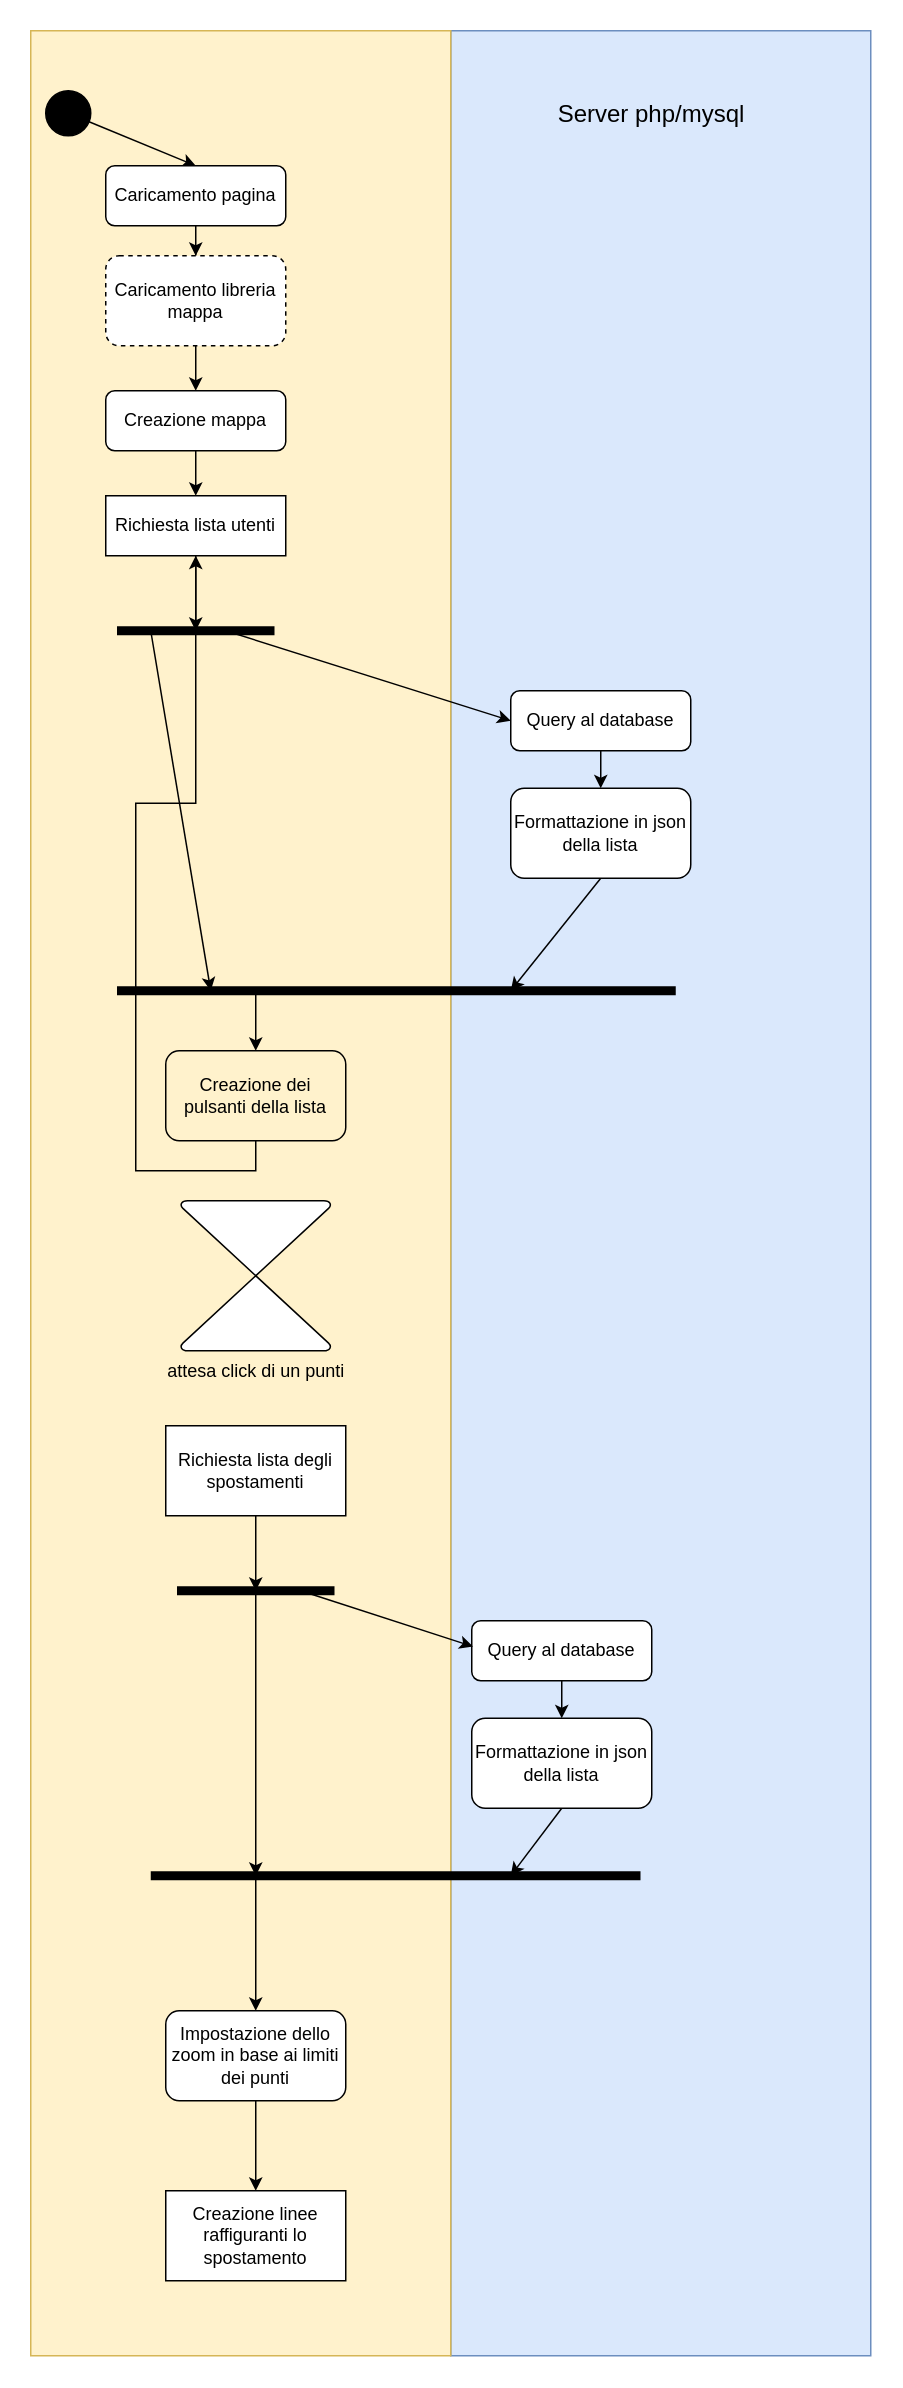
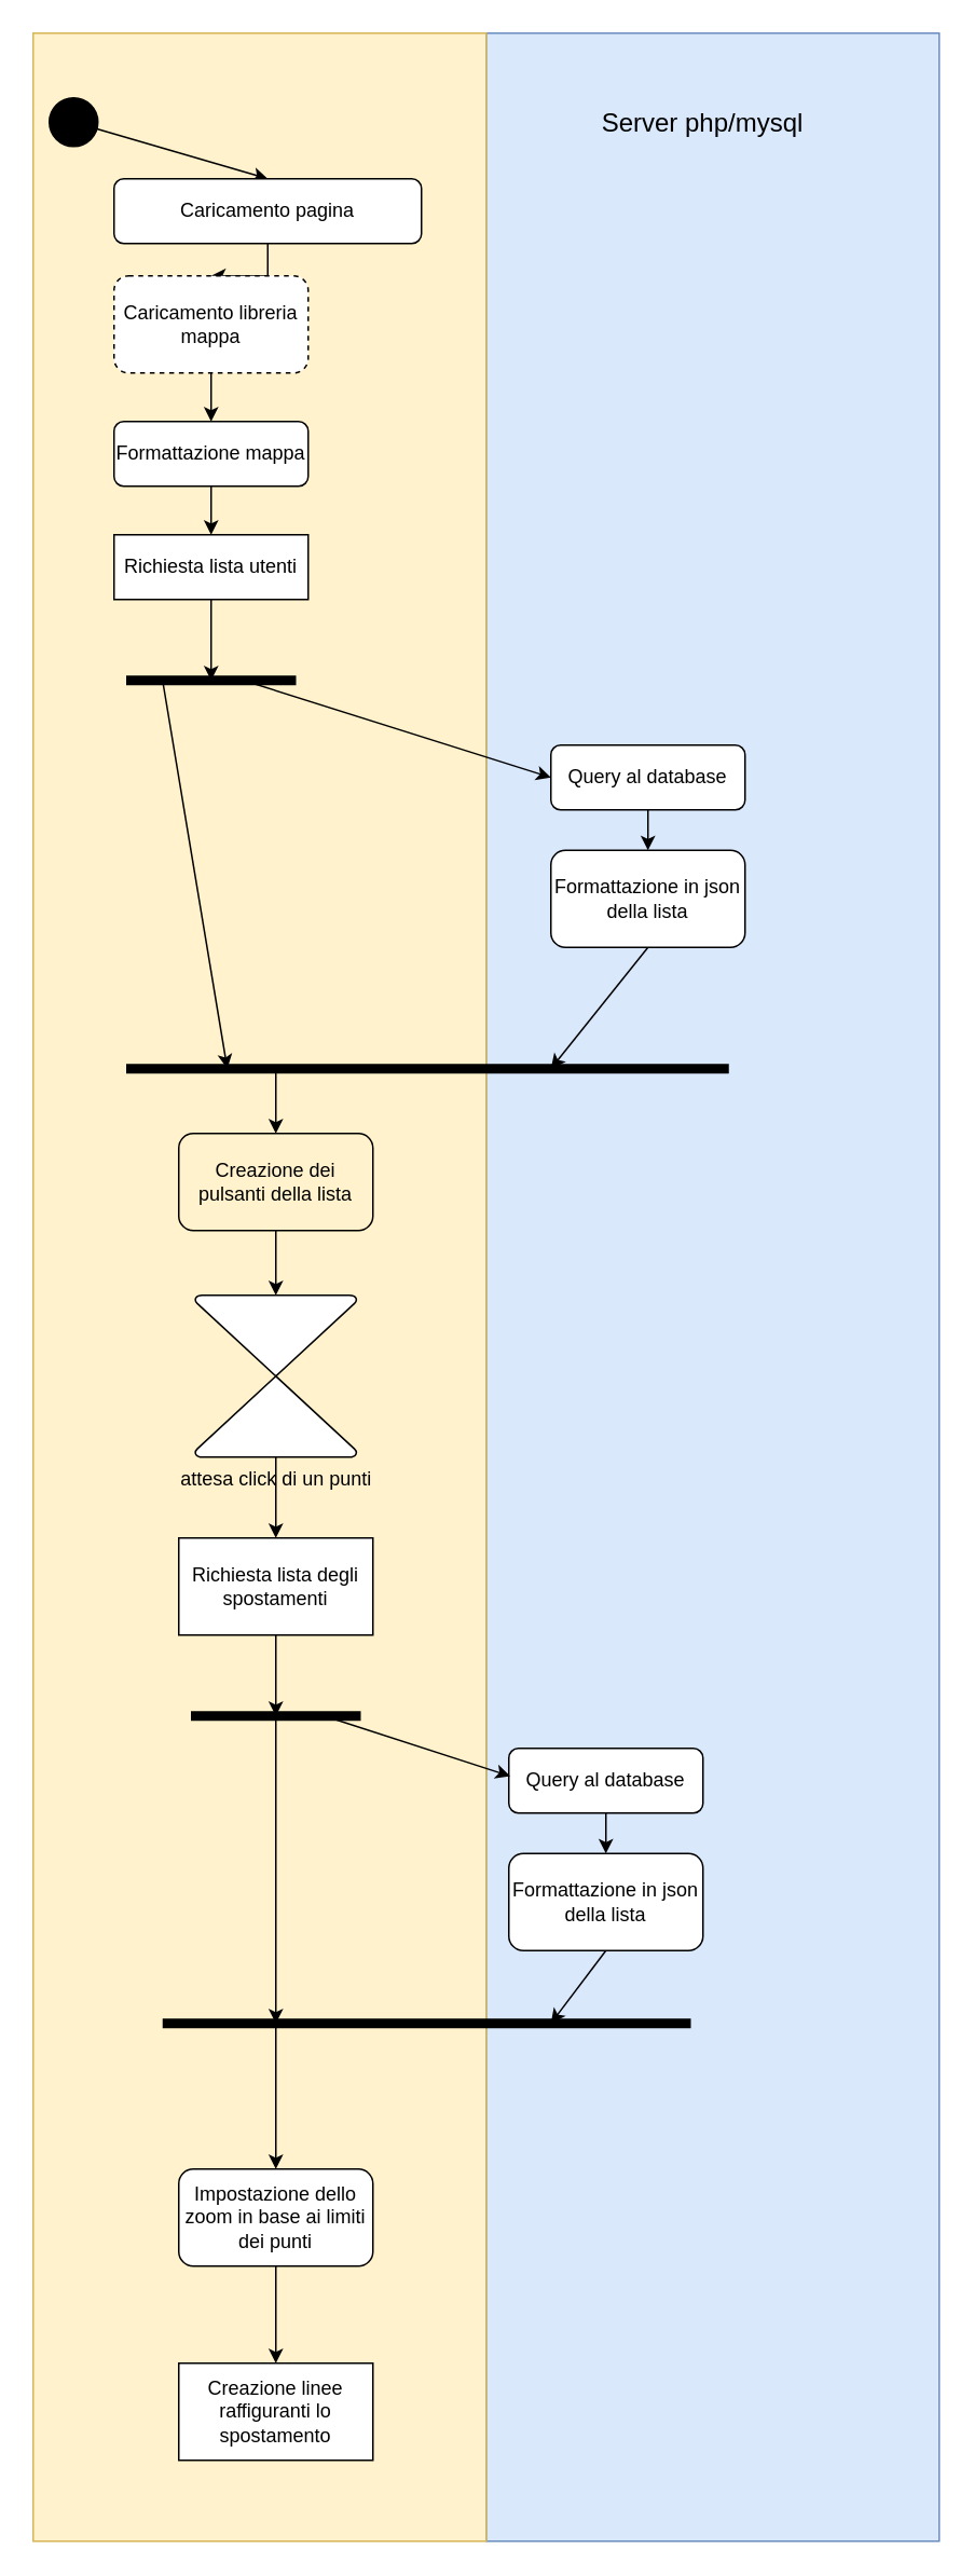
- <mxCell id="7" value="Caricamento pagina" style="rounded=1;whiteSpace=wrap;html=1;" vertex="1" parent="1"><mxGeometry x="70" y="110" width="120" height="40" as="geometry" /></mxCell>
+ <mxCell id="7" value="Caricamento pagina" style="rounded=1;whiteSpace=wrap;html=1;" vertex="1" parent="1"><mxGeometry x="70" y="110" width="190" height="40" as="geometry" /></mxCell>
- <mxCell id="11" value="Creazione mappa" style="whiteSpace=wrap;html=1;rounded=1;" vertex="1" parent="1"><mxGeometry x="70" y="260" width="120" height="40" as="geometry" /></mxCell>
+ <mxCell id="11" value="Formattazione mappa" style="whiteSpace=wrap;html=1;rounded=1;" vertex="1" parent="1"><mxGeometry x="70" y="260" width="120" height="40" as="geometry" /></mxCell>
- <mxCell id="22" style="edgeStyle=orthogonalEdgeStyle;rounded=0;orthogonalLoop=1;jettySize=auto;html=1;exitX=0.5;exitY=1;exitDx=0;exitDy=0;" edge="1" parent="1" source="23" target="13"><mxGeometry relative="1" as="geometry" /></mxCell>
+ <mxCell id="22" style="edgeStyle=orthogonalEdgeStyle;rounded=0;orthogonalLoop=1;jettySize=auto;html=1;exitX=0.5;exitY=1;exitDx=0;exitDy=0;entryX=0.5;entryY=0;entryDx=0;entryDy=0;entryPerimeter=0;" edge="1" parent="1" source="23" target="26"><mxGeometry relative="1" as="geometry" /></mxCell>
+ <mxCell id="25" style="edgeStyle=orthogonalEdgeStyle;rounded=0;orthogonalLoop=1;jettySize=auto;html=1;exitX=0.5;exitY=1;exitDx=0;exitDy=0;exitPerimeter=0;entryX=0.5;entryY=0;entryDx=0;entryDy=0;" edge="1" parent="1" source="26" target="28"><mxGeometry relative="1" as="geometry" /></mxCell>
